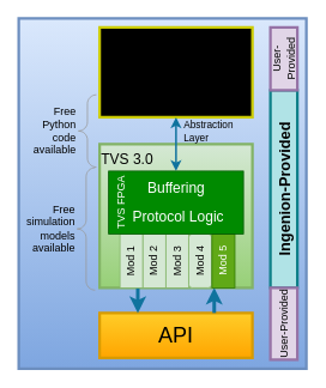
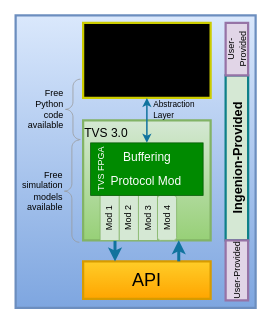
- <mxCell id="15" value="&lt;font style=&quot;font-size: 17px;&quot;&gt;&lt;b&gt;Ingenion-Provided&lt;/b&gt;&lt;/font&gt;" style="whiteSpace=wrap;html=1;fillColor=#b0e3e6;strokeWidth=3;align=center;verticalAlign=top;strokeColor=#0e8088;horizontal=0;" vertex="1" parent="1"><mxGeometry x="300" y="100" width="30" height="220" as="geometry" /></mxCell>
+ <mxCell id="15" value="&lt;font style=&quot;font-size: 17px;&quot;&gt;&lt;b&gt;Ingenion-Provided&lt;/b&gt;&lt;/font&gt;" style="whiteSpace=wrap;html=1;fillColor=#d5e8d4;strokeWidth=3;align=center;verticalAlign=top;strokeColor=#0e8088;horizontal=0;" vertex="1" parent="1"><mxGeometry x="300" y="100" width="30" height="220" as="geometry" /></mxCell>
- <mxCell id="24" value="&lt;div&gt;&lt;span style=&quot;font-size: 16px;&quot;&gt;Protocol Logic&lt;/span&gt;&lt;/div&gt;" style="text;html=1;align=left;verticalAlign=middle;resizable=0;points=[];autosize=1;strokeColor=none;fillColor=none;fontColor=#FFFFFF;" vertex="1" parent="1"><mxGeometry x="145" y="226" width="120" height="30" as="geometry" /></mxCell>
+ <mxCell id="24" value="&lt;div&gt;&lt;span style=&quot;font-size: 16px;&quot;&gt;Protocol Mod&lt;/span&gt;&lt;/div&gt;" style="text;html=1;align=left;verticalAlign=middle;resizable=0;points=[];autosize=1;strokeColor=none;fillColor=none;fontColor=#FFFFFF;" vertex="1" parent="1"><mxGeometry x="145" y="226" width="120" height="30" as="geometry" /></mxCell>
- <mxCell id="22" value="Mod 5" style="rounded=0;whiteSpace=wrap;html=1;horizontal=0;fillColor=#60a917;strokeColor=#2D7600;fontColor=#ffffff;" vertex="1" parent="1"><mxGeometry x="235" y="260" width="25.5" height="60" as="geometry" /></mxCell>
